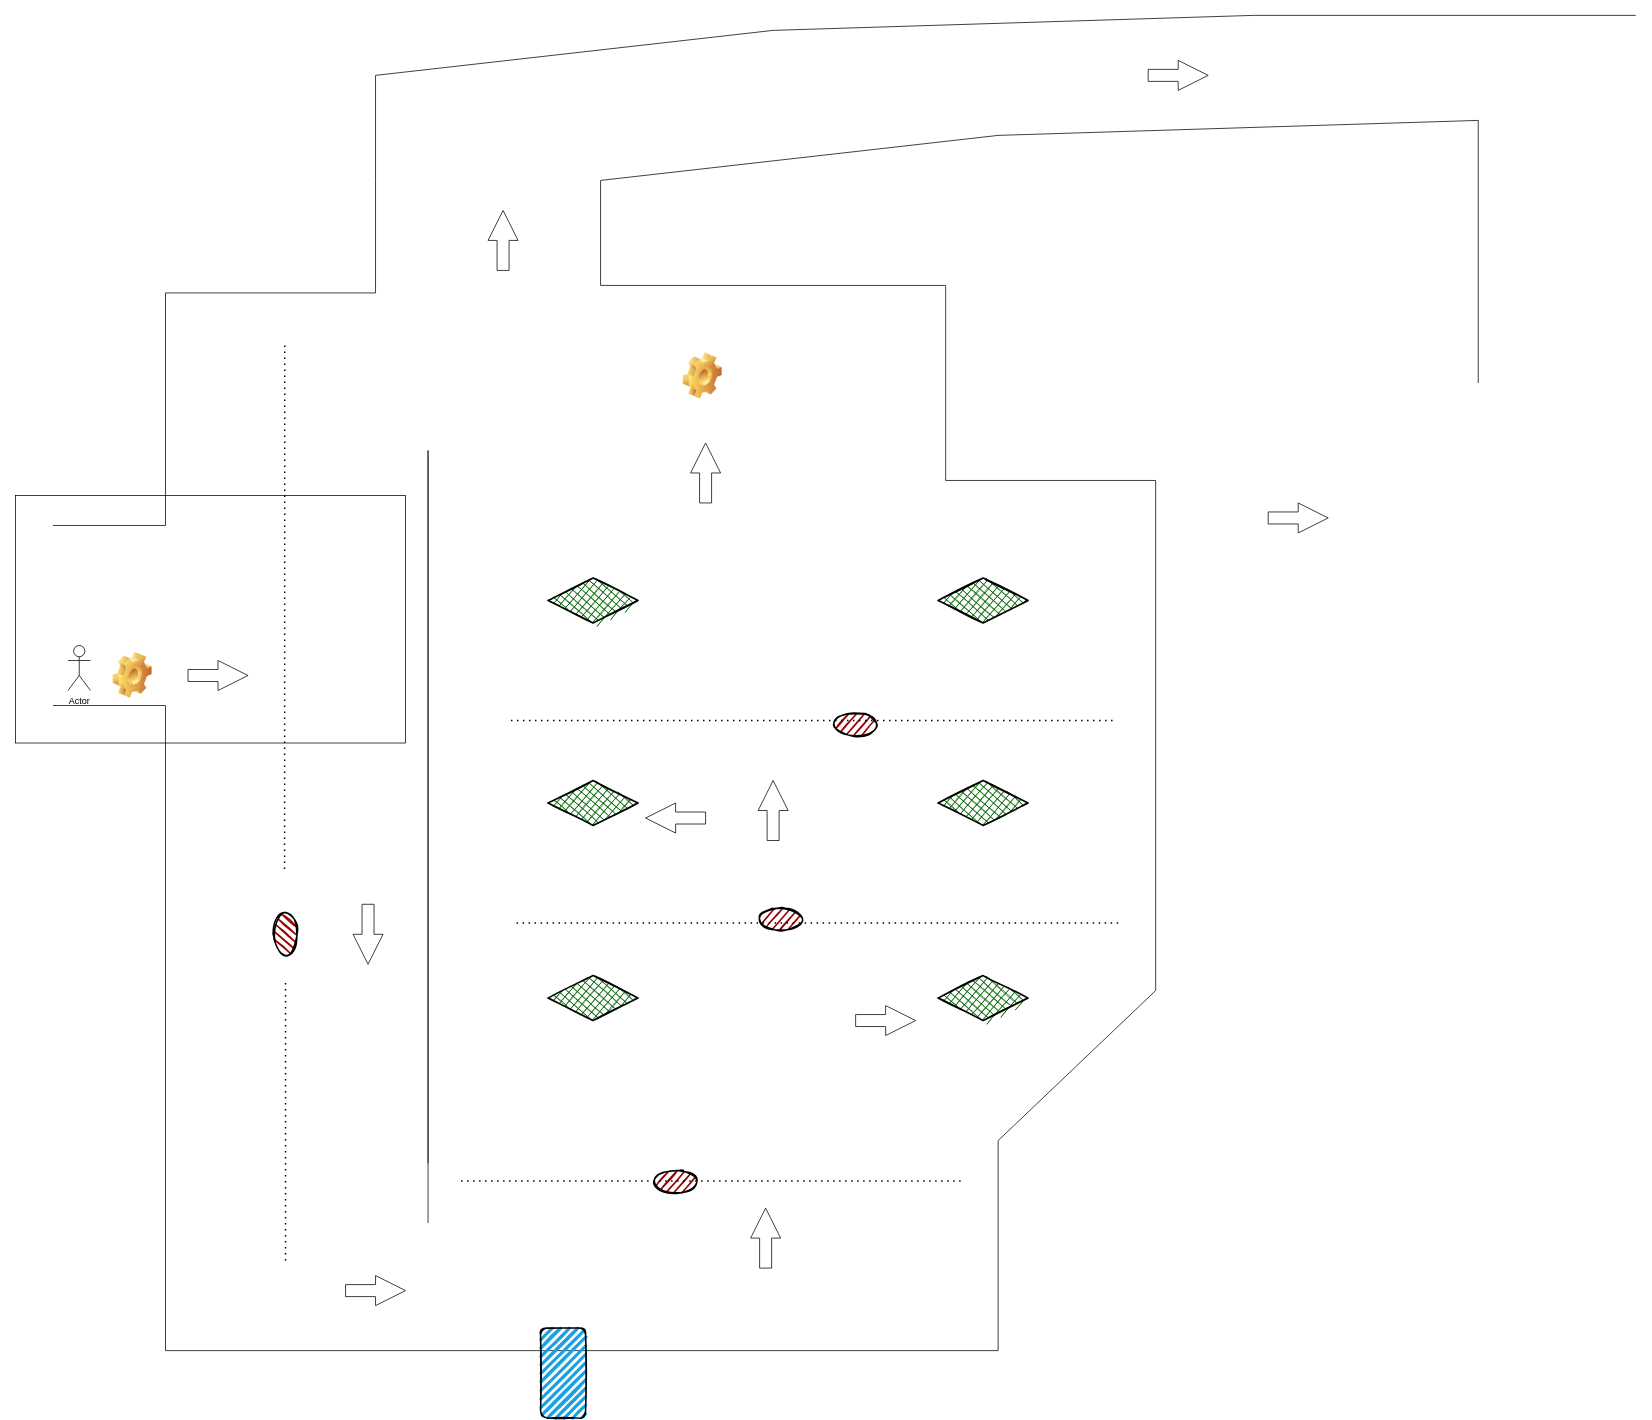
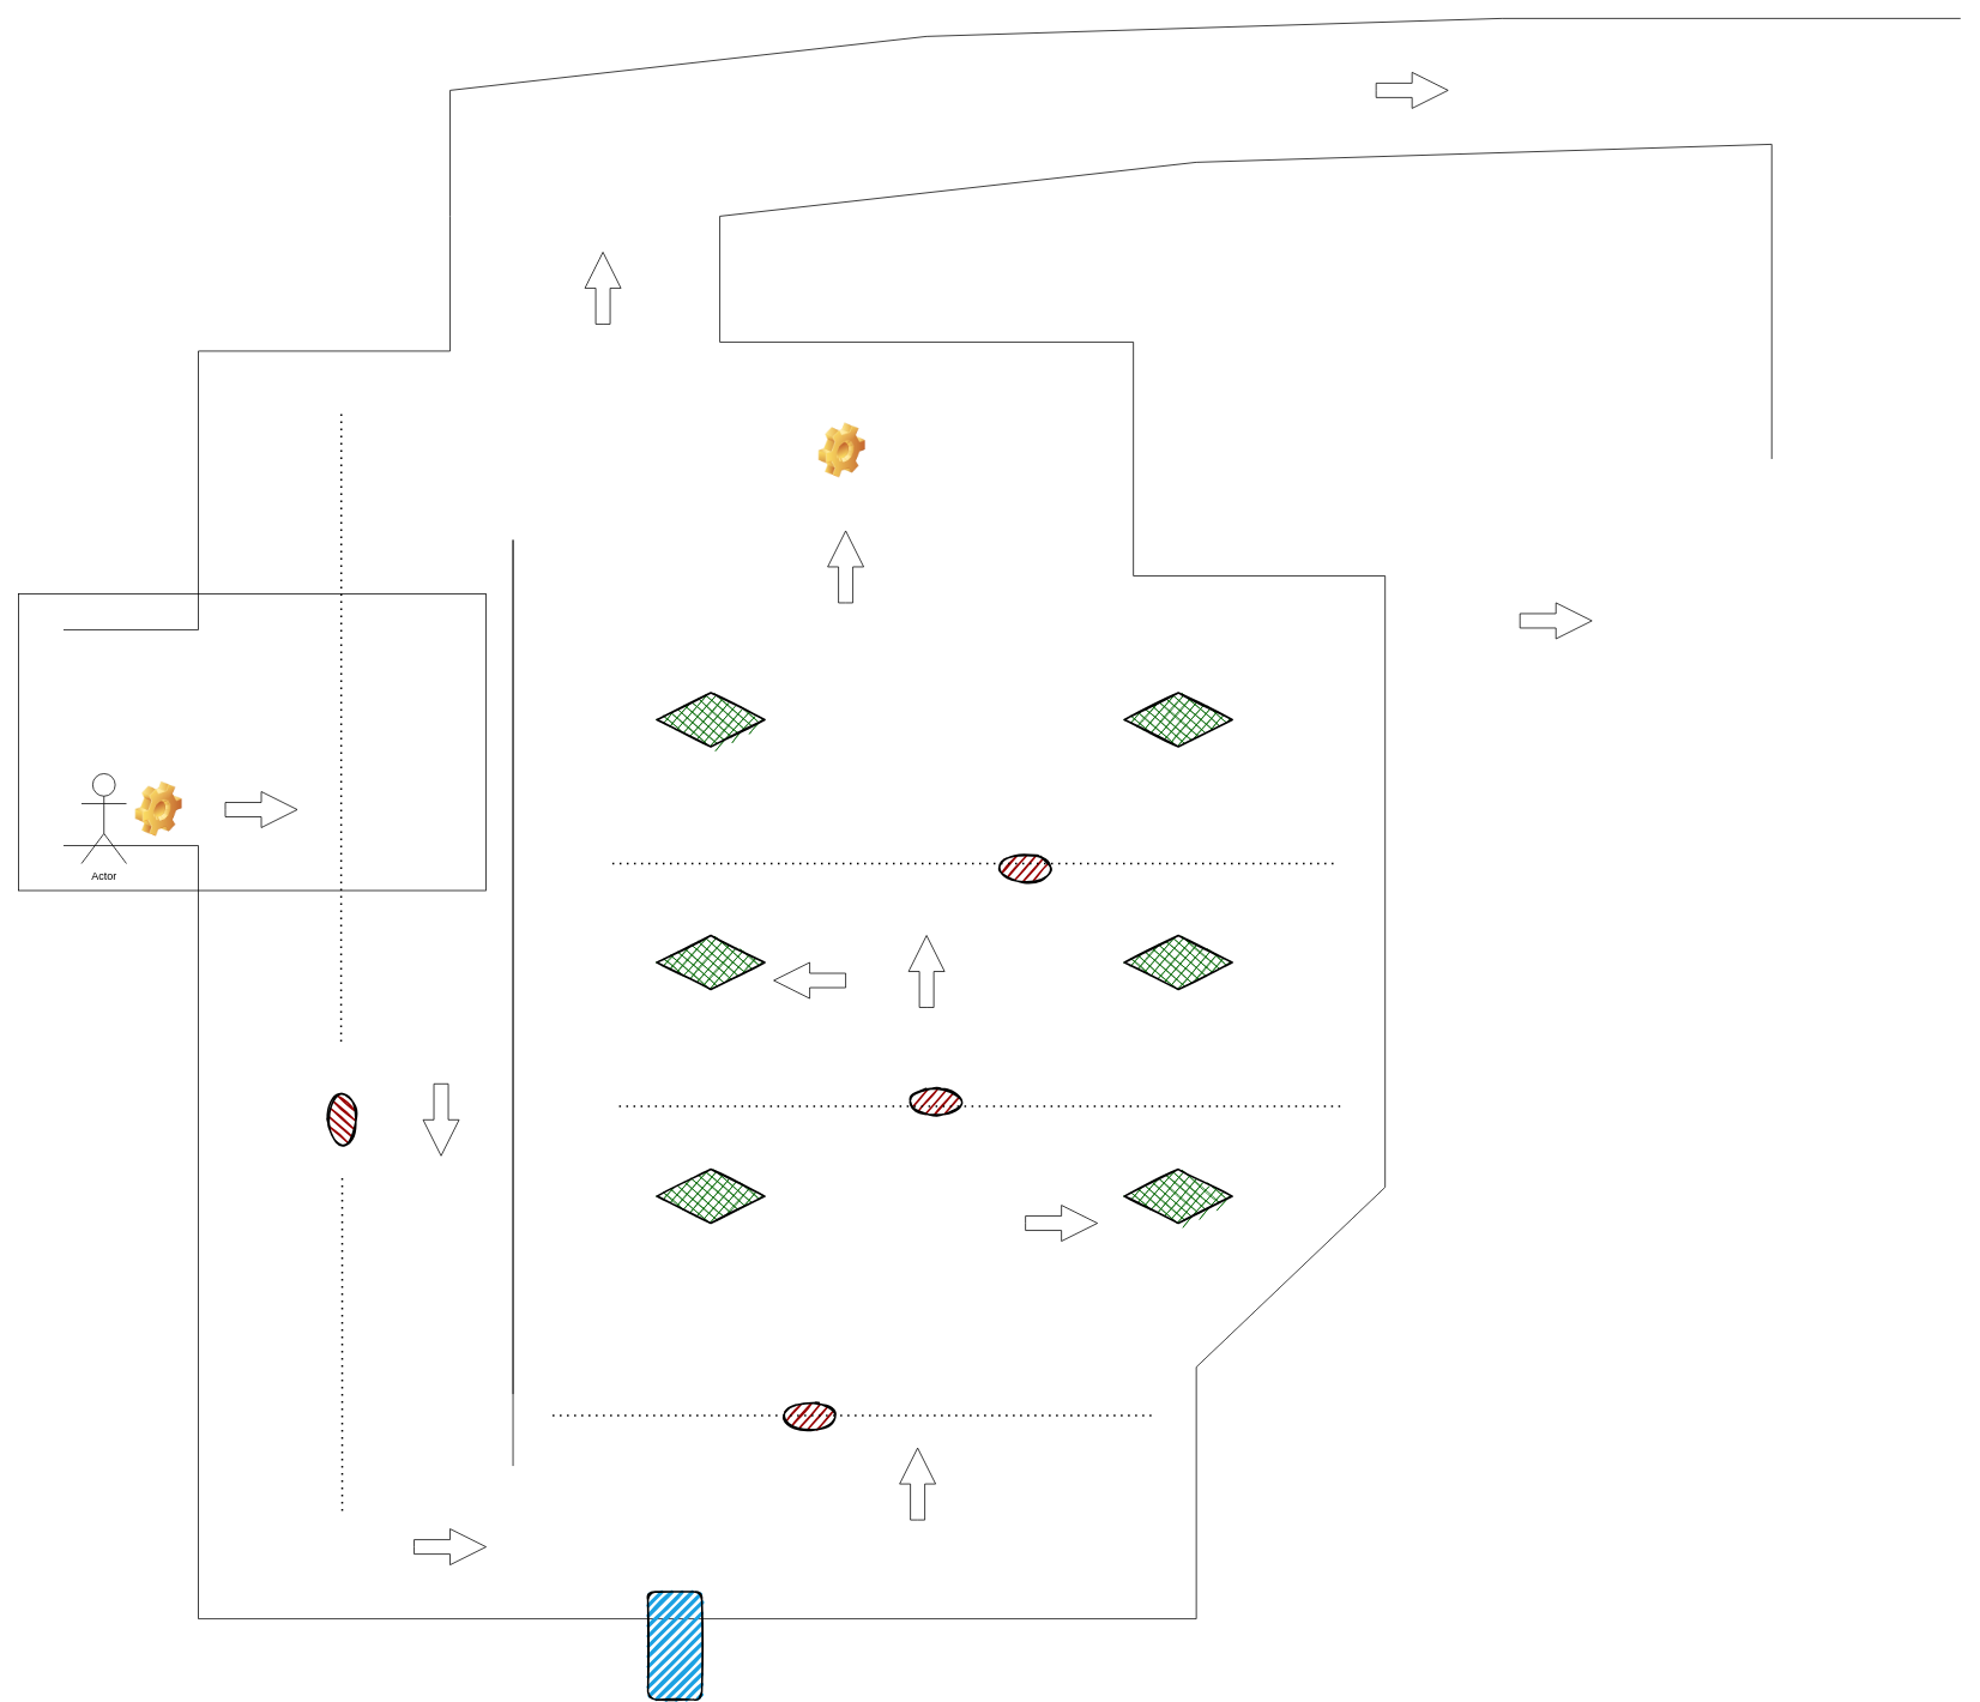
- <mxCell id="6" value="Actor" style="shape=umlActor;verticalLabelPosition=bottom;verticalAlign=top;html=1;outlineConnect=0;" vertex="1" parent="1"><mxGeometry x="90" y="860" width="30" height="60" as="geometry" /></mxCell>
+ <mxCell id="6" value="Actor" style="shape=umlActor;verticalLabelPosition=bottom;verticalAlign=top;html=1;outlineConnect=0;" vertex="1" parent="1"><mxGeometry x="90" y="860" width="50" height="100" as="geometry" /></mxCell>
